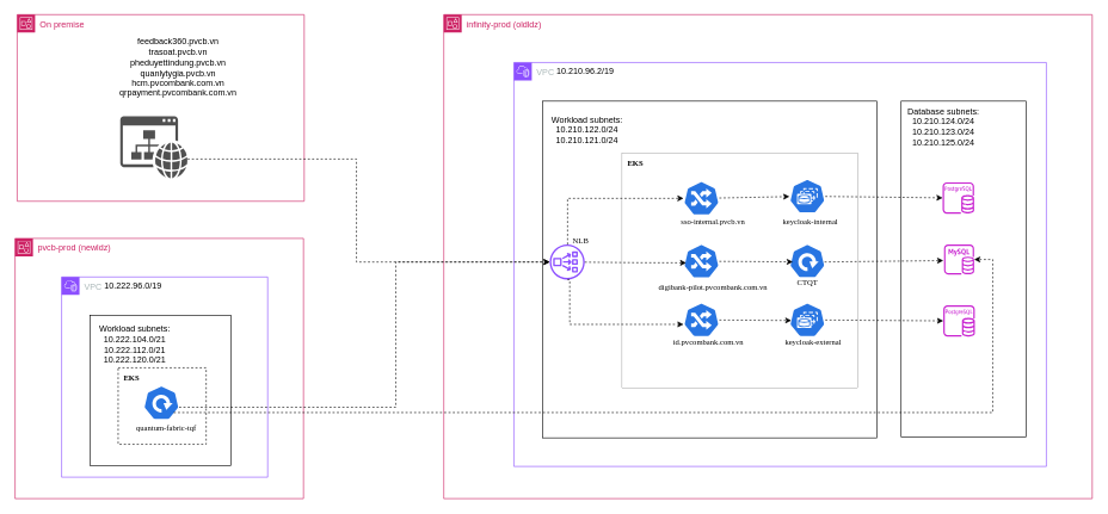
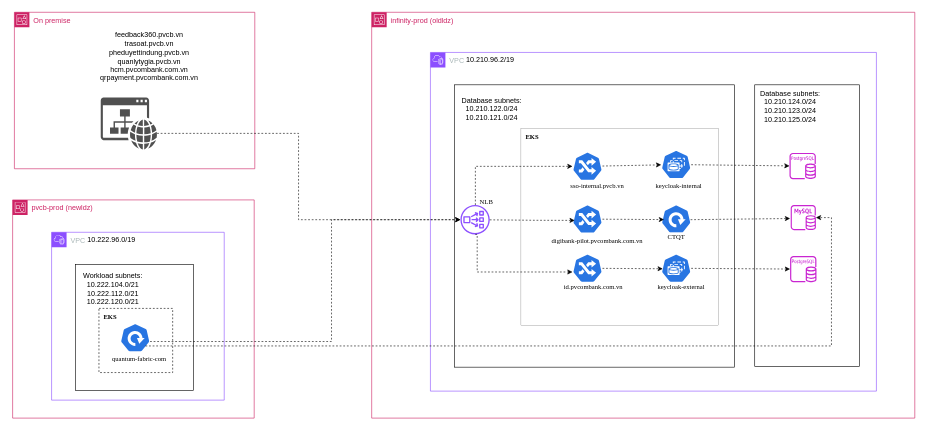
- <mxCell id="35" value="Workload subnets:&lt;div&gt;&lt;div data-testid=&quot;column-value&quot;&gt;&lt;span class=&quot;awsui_root_5a145_lf5uo_9 awsui_root_ljpwc_30z5b_5&quot;&gt;&lt;span class=&quot;awsui_inline-container_5a145_lf5uo_13&quot;&gt;&lt;span class=&quot;awsui_inline-container-trigger_5a145_lf5uo_16&quot;&gt;&lt;span class=&quot;awsui_root_xjuzf_lx24u_547 awsui_no-wrap_xjuzf_lx24u_579&quot;&gt;&lt;span id=&quot;23-1756096218767-8864&quot; class=&quot;awsui_trigger_xjuzf_lx24u_587&quot;&gt;&lt;/span&gt;&lt;/span&gt;&lt;/span&gt;&lt;span class=&quot;awsui_text-to-display_ljpwc_30z5b_13 awsui_text-to-copy_ljpwc_30z5b_9&quot;&gt;10.210.122.0/24&lt;/span&gt;&lt;/span&gt;&lt;/span&gt;&lt;/div&gt;&lt;/div&gt;&lt;div&gt;&lt;span style=&quot;background-color: transparent; color: light-dark(rgb(0, 0, 0), rgb(255, 255, 255));&quot;&gt;10.210.121.0/24&lt;/span&gt;&lt;/div&gt;" style="text;html=1;align=center;verticalAlign=middle;whiteSpace=wrap;rounded=0;" parent="6" vertex="1"><mxGeometry x="35" y="61" width="135" height="66" as="geometry" /></mxCell>
+ <mxCell id="35" value="Database subnets:&lt;div&gt;&lt;div data-testid=&quot;column-value&quot;&gt;&lt;span class=&quot;awsui_root_5a145_lf5uo_9 awsui_root_ljpwc_30z5b_5&quot;&gt;&lt;span class=&quot;awsui_inline-container_5a145_lf5uo_13&quot;&gt;&lt;span class=&quot;awsui_inline-container-trigger_5a145_lf5uo_16&quot;&gt;&lt;span class=&quot;awsui_root_xjuzf_lx24u_547 awsui_no-wrap_xjuzf_lx24u_579&quot;&gt;&lt;span id=&quot;23-1756096218767-8864&quot; class=&quot;awsui_trigger_xjuzf_lx24u_587&quot;&gt;&lt;/span&gt;&lt;/span&gt;&lt;/span&gt;&lt;span class=&quot;awsui_text-to-display_ljpwc_30z5b_13 awsui_text-to-copy_ljpwc_30z5b_9&quot;&gt;10.210.122.0/24&lt;/span&gt;&lt;/span&gt;&lt;/span&gt;&lt;/div&gt;&lt;/div&gt;&lt;div&gt;&lt;span style=&quot;background-color: transparent; color: light-dark(rgb(0, 0, 0), rgb(255, 255, 255));&quot;&gt;10.210.121.0/24&lt;/span&gt;&lt;/div&gt;" style="text;html=1;align=center;verticalAlign=middle;whiteSpace=wrap;rounded=0;" parent="6" vertex="1"><mxGeometry x="35" y="61" width="135" height="66" as="geometry" /></mxCell>
- <mxCell id="46" value="&lt;font face=&quot;Calibri&quot;&gt;&lt;span style=&quot;white-space-collapse: preserve; background-color: rgb(255, 255, 255);&quot;&gt;quantum-fabric-tqf&lt;/span&gt;&lt;/font&gt;" style="text;html=1;align=center;verticalAlign=middle;whiteSpace=wrap;rounded=0;fontSize=11;" vertex="1" parent="42"><mxGeometry x="92.5" y="192" width="107" height="39" as="geometry" /></mxCell>
+ <mxCell id="46" value="&lt;font face=&quot;Calibri&quot;&gt;&lt;span style=&quot;white-space-collapse: preserve; background-color: rgb(255, 255, 255);&quot;&gt;quantum-fabric-com&lt;/span&gt;&lt;/font&gt;" style="text;html=1;align=center;verticalAlign=middle;whiteSpace=wrap;rounded=0;fontSize=11;" vertex="1" parent="42"><mxGeometry x="92.5" y="192" width="107" height="39" as="geometry" /></mxCell>
